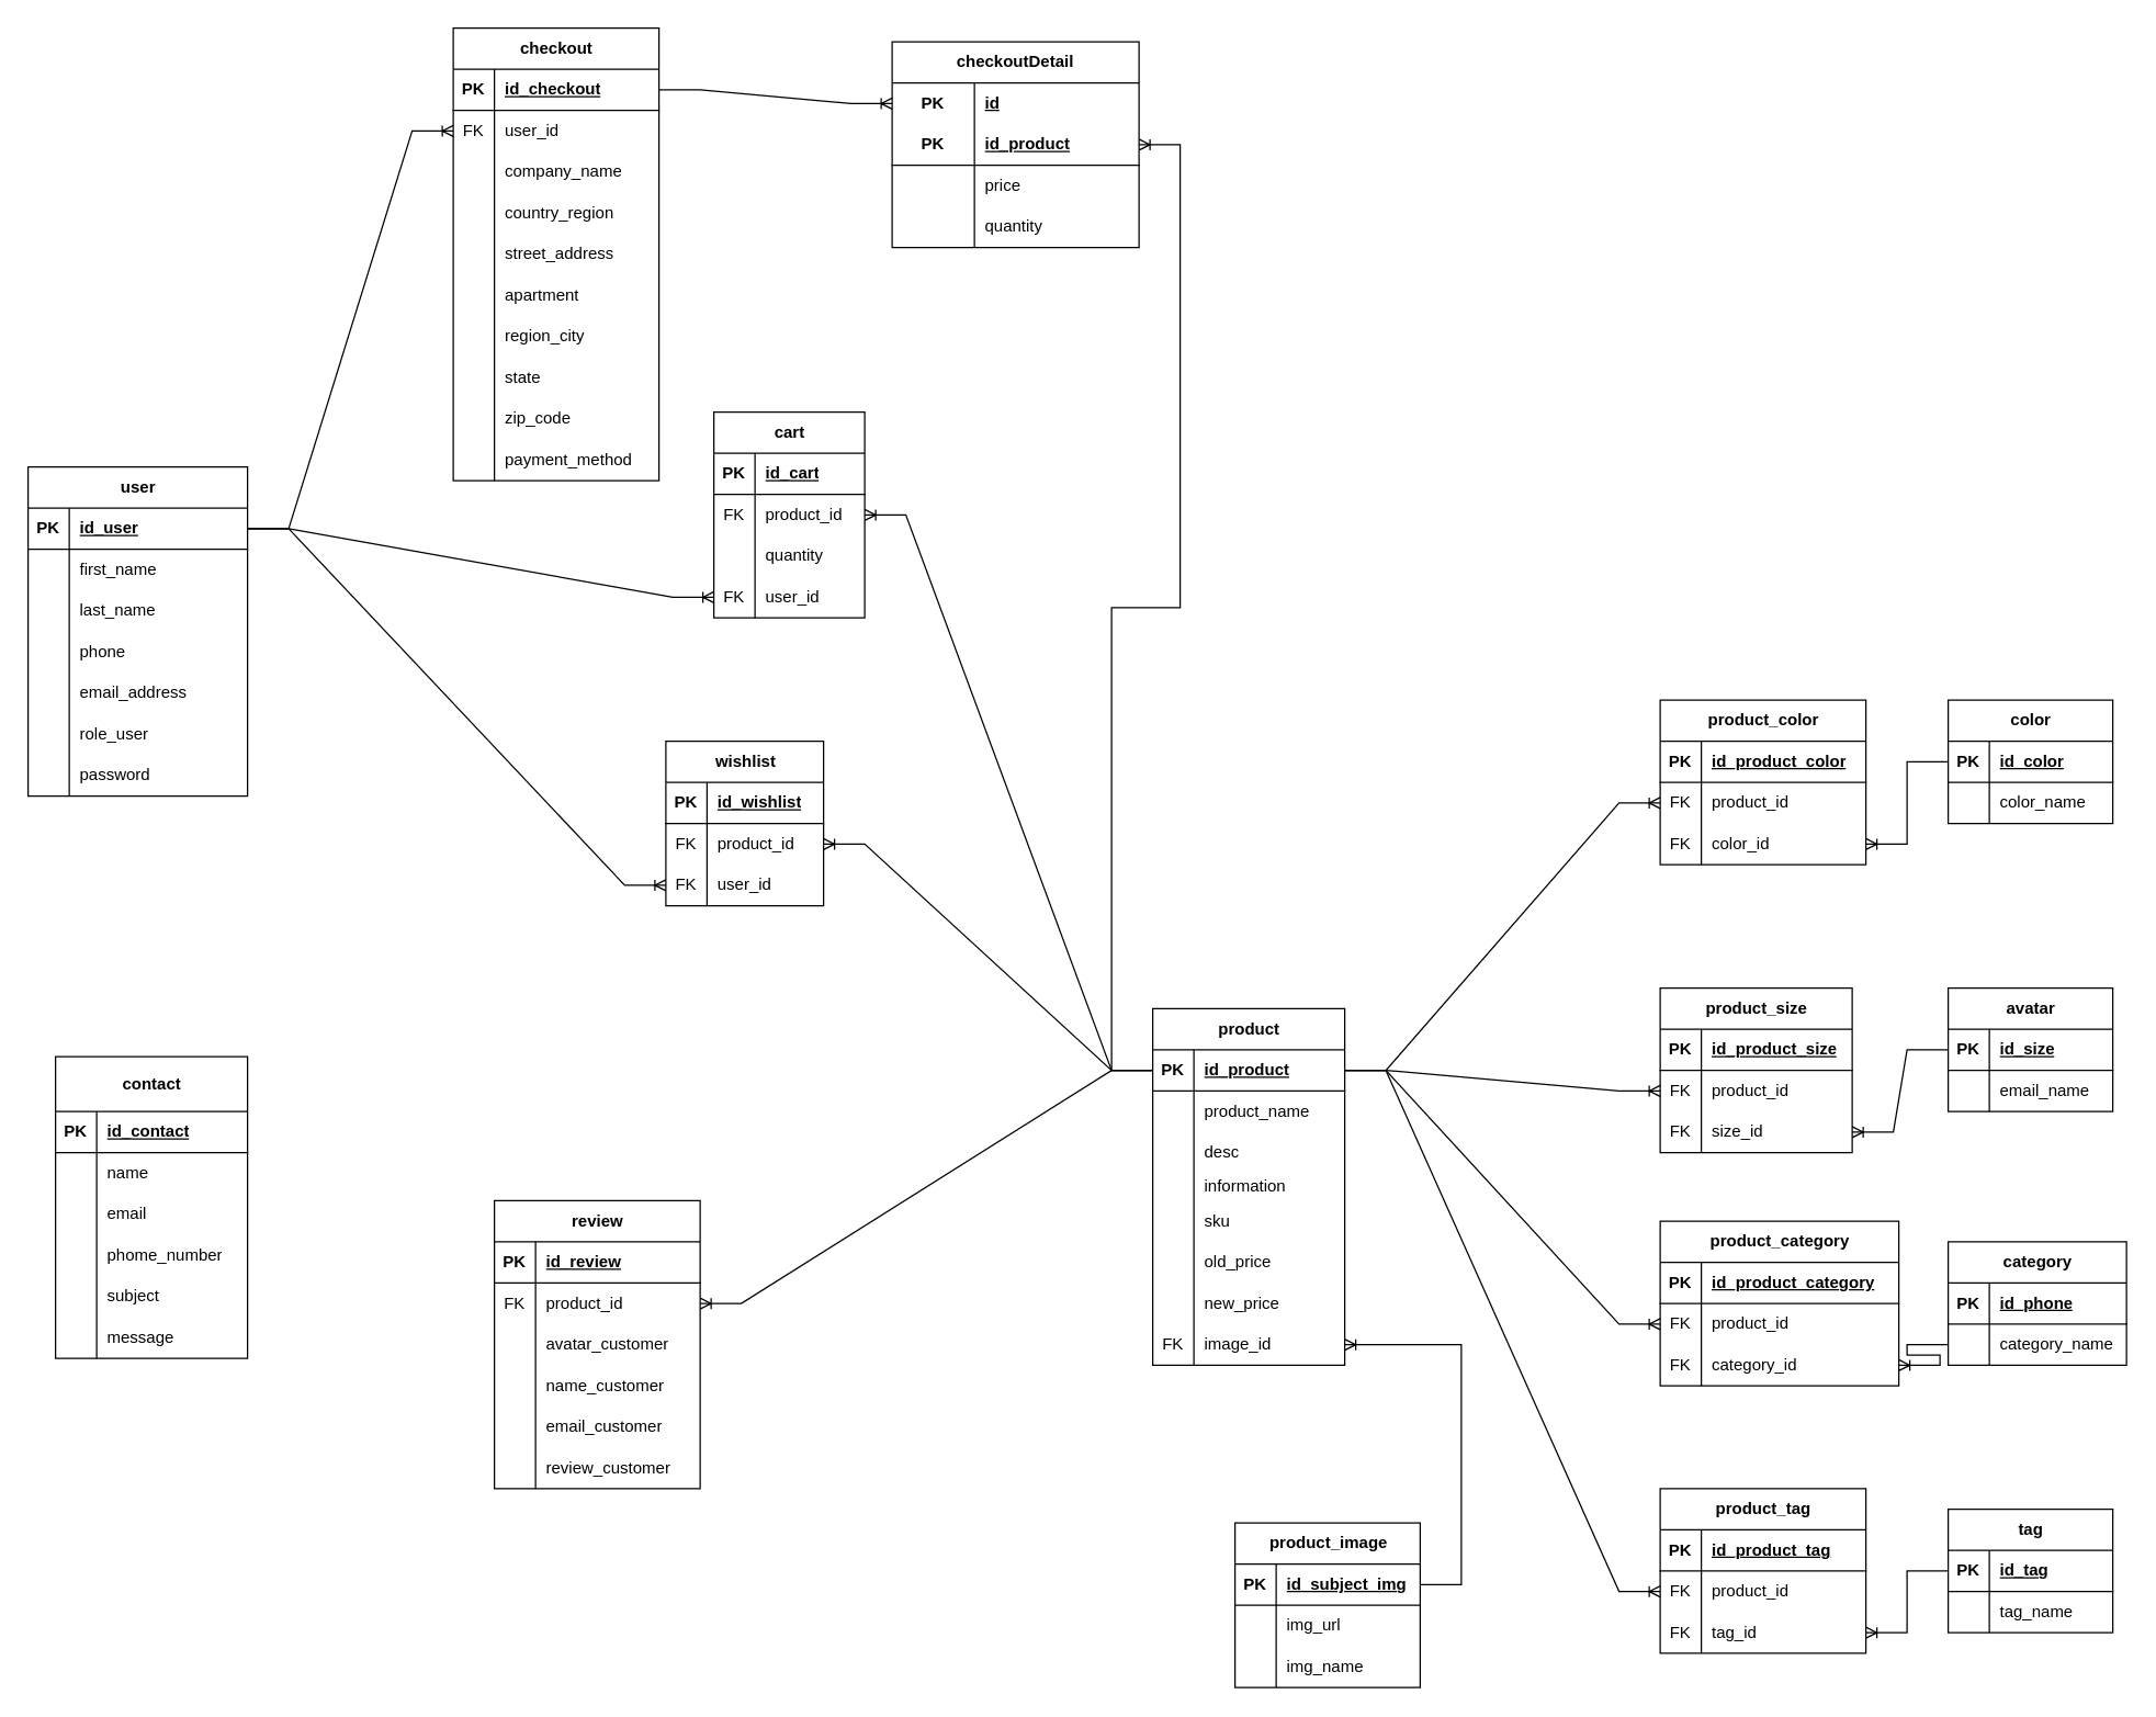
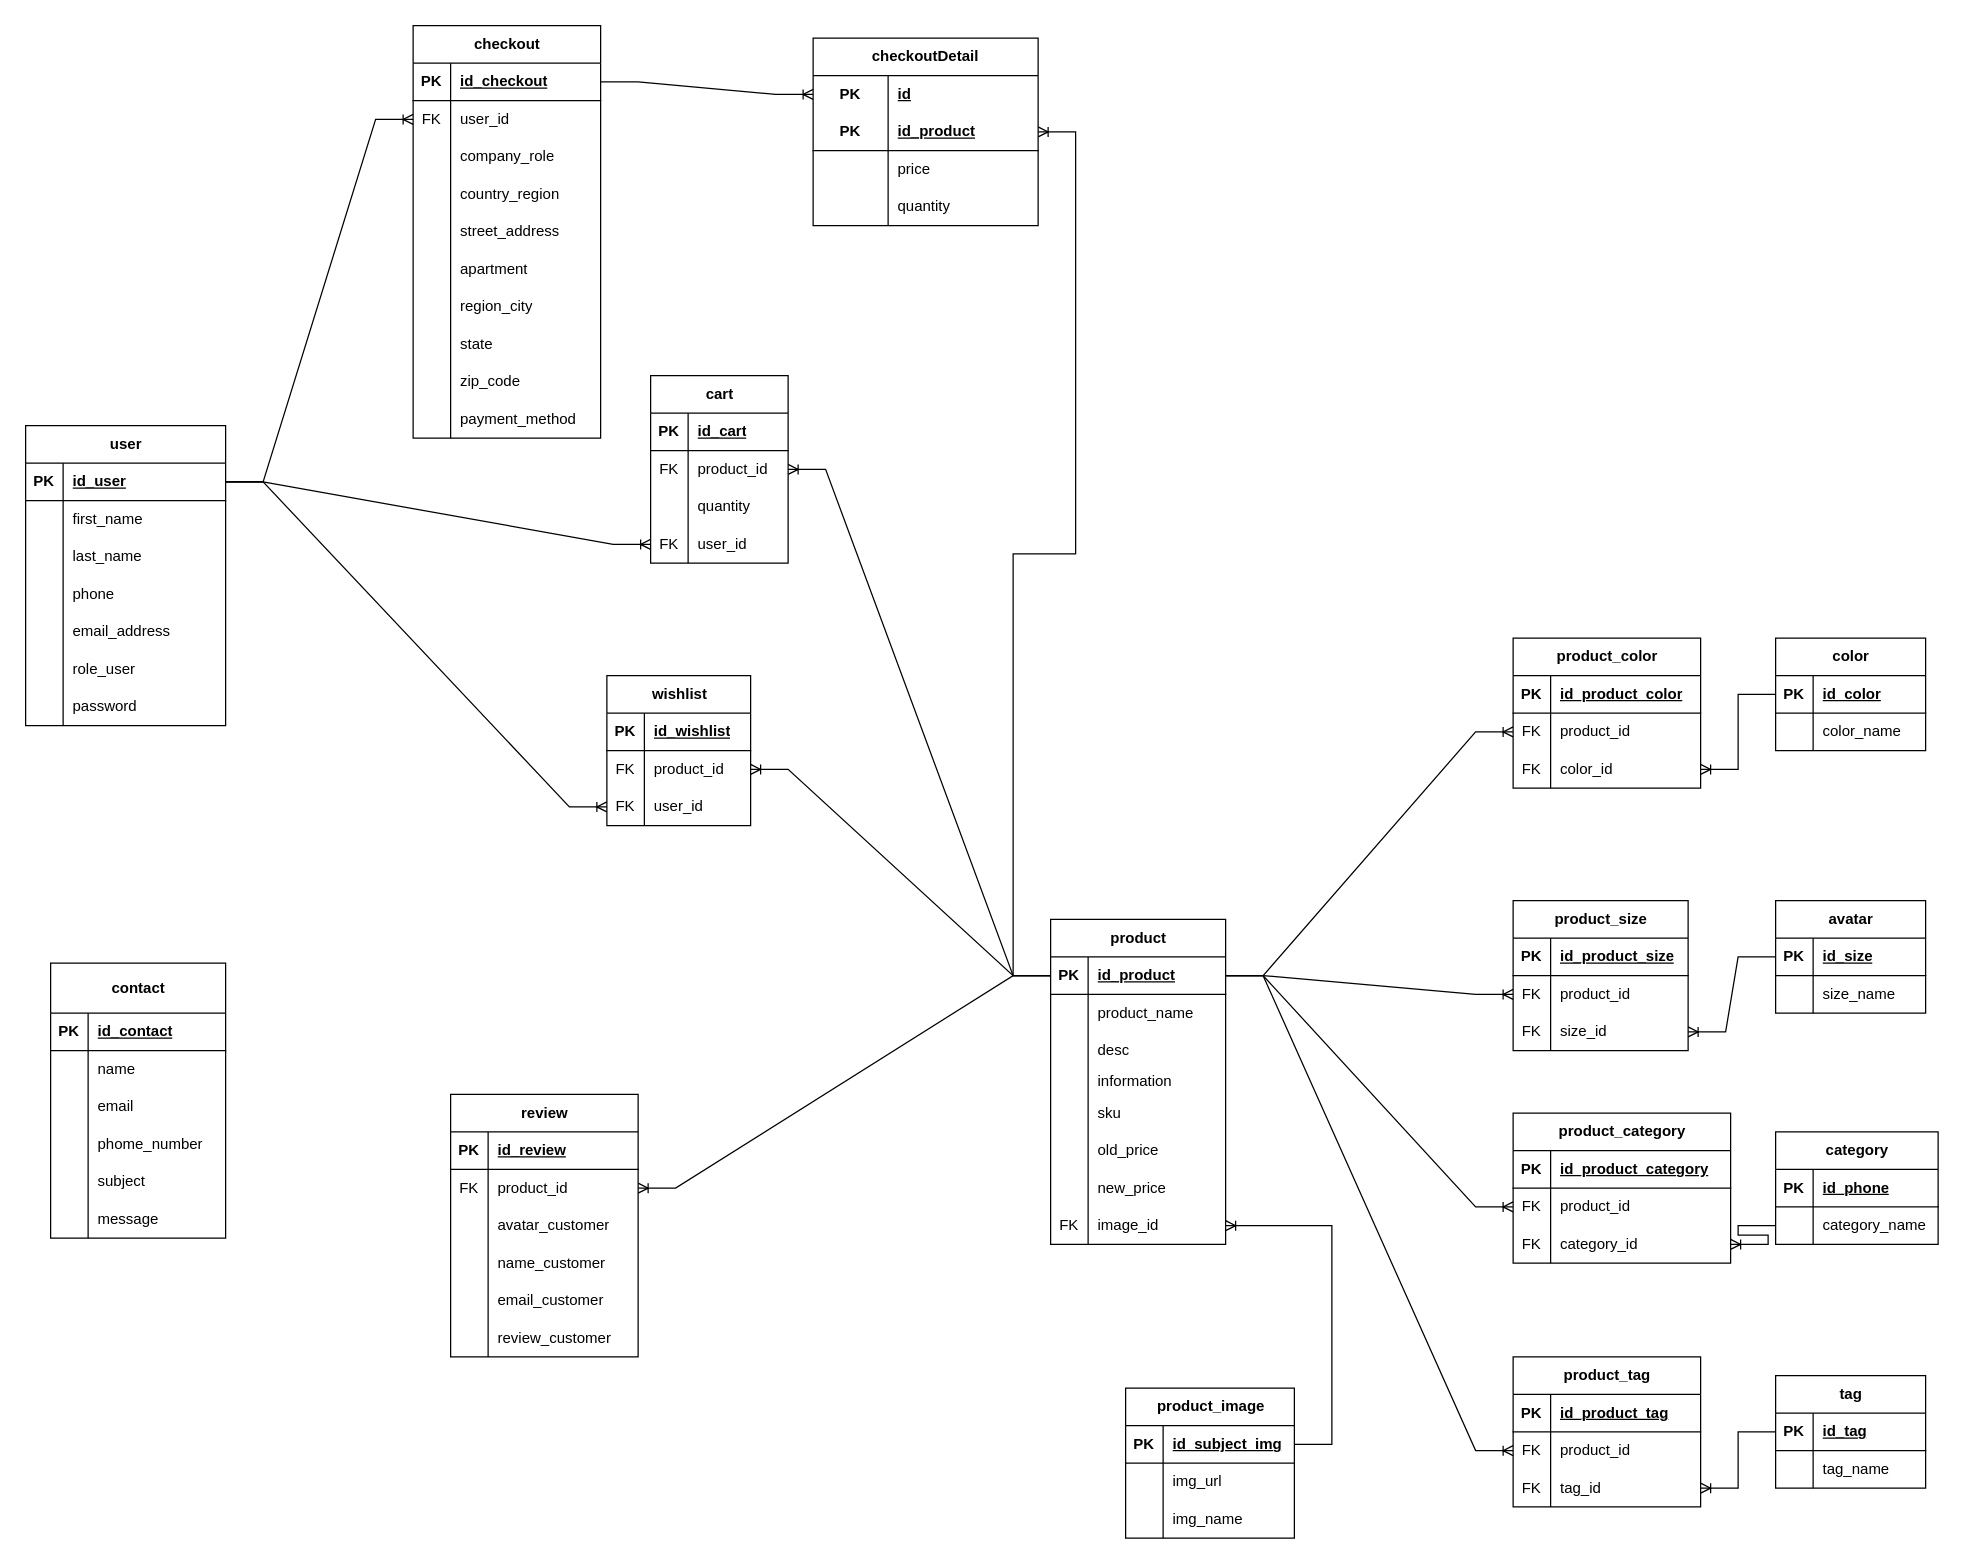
- <mxCell id="11" value="company_name" style="shape=partialRectangle;connectable=0;fillColor=none;top=0;left=0;bottom=0;right=0;align=left;spacingLeft=6;overflow=hidden;whiteSpace=wrap;html=1;" parent="9" vertex="1"><mxGeometry x="30" width="120" height="30" as="geometry"><mxRectangle width="120" height="30" as="alternateBounds" /></mxGeometry></mxCell>
+ <mxCell id="11" value="company_role" style="shape=partialRectangle;connectable=0;fillColor=none;top=0;left=0;bottom=0;right=0;align=left;spacingLeft=6;overflow=hidden;whiteSpace=wrap;html=1;" parent="9" vertex="1"><mxGeometry x="30" width="120" height="30" as="geometry"><mxRectangle width="120" height="30" as="alternateBounds" /></mxGeometry></mxCell>
- <mxCell id="169" value="email_name" style="shape=partialRectangle;connectable=0;fillColor=none;top=0;left=0;bottom=0;right=0;align=left;spacingLeft=6;overflow=hidden;whiteSpace=wrap;html=1;" parent="167" vertex="1"><mxGeometry x="30" width="90" height="30" as="geometry"><mxRectangle width="90" height="30" as="alternateBounds" /></mxGeometry></mxCell>
+ <mxCell id="169" value="size_name" style="shape=partialRectangle;connectable=0;fillColor=none;top=0;left=0;bottom=0;right=0;align=left;spacingLeft=6;overflow=hidden;whiteSpace=wrap;html=1;" parent="167" vertex="1"><mxGeometry x="30" width="90" height="30" as="geometry"><mxRectangle width="90" height="30" as="alternateBounds" /></mxGeometry></mxCell>
